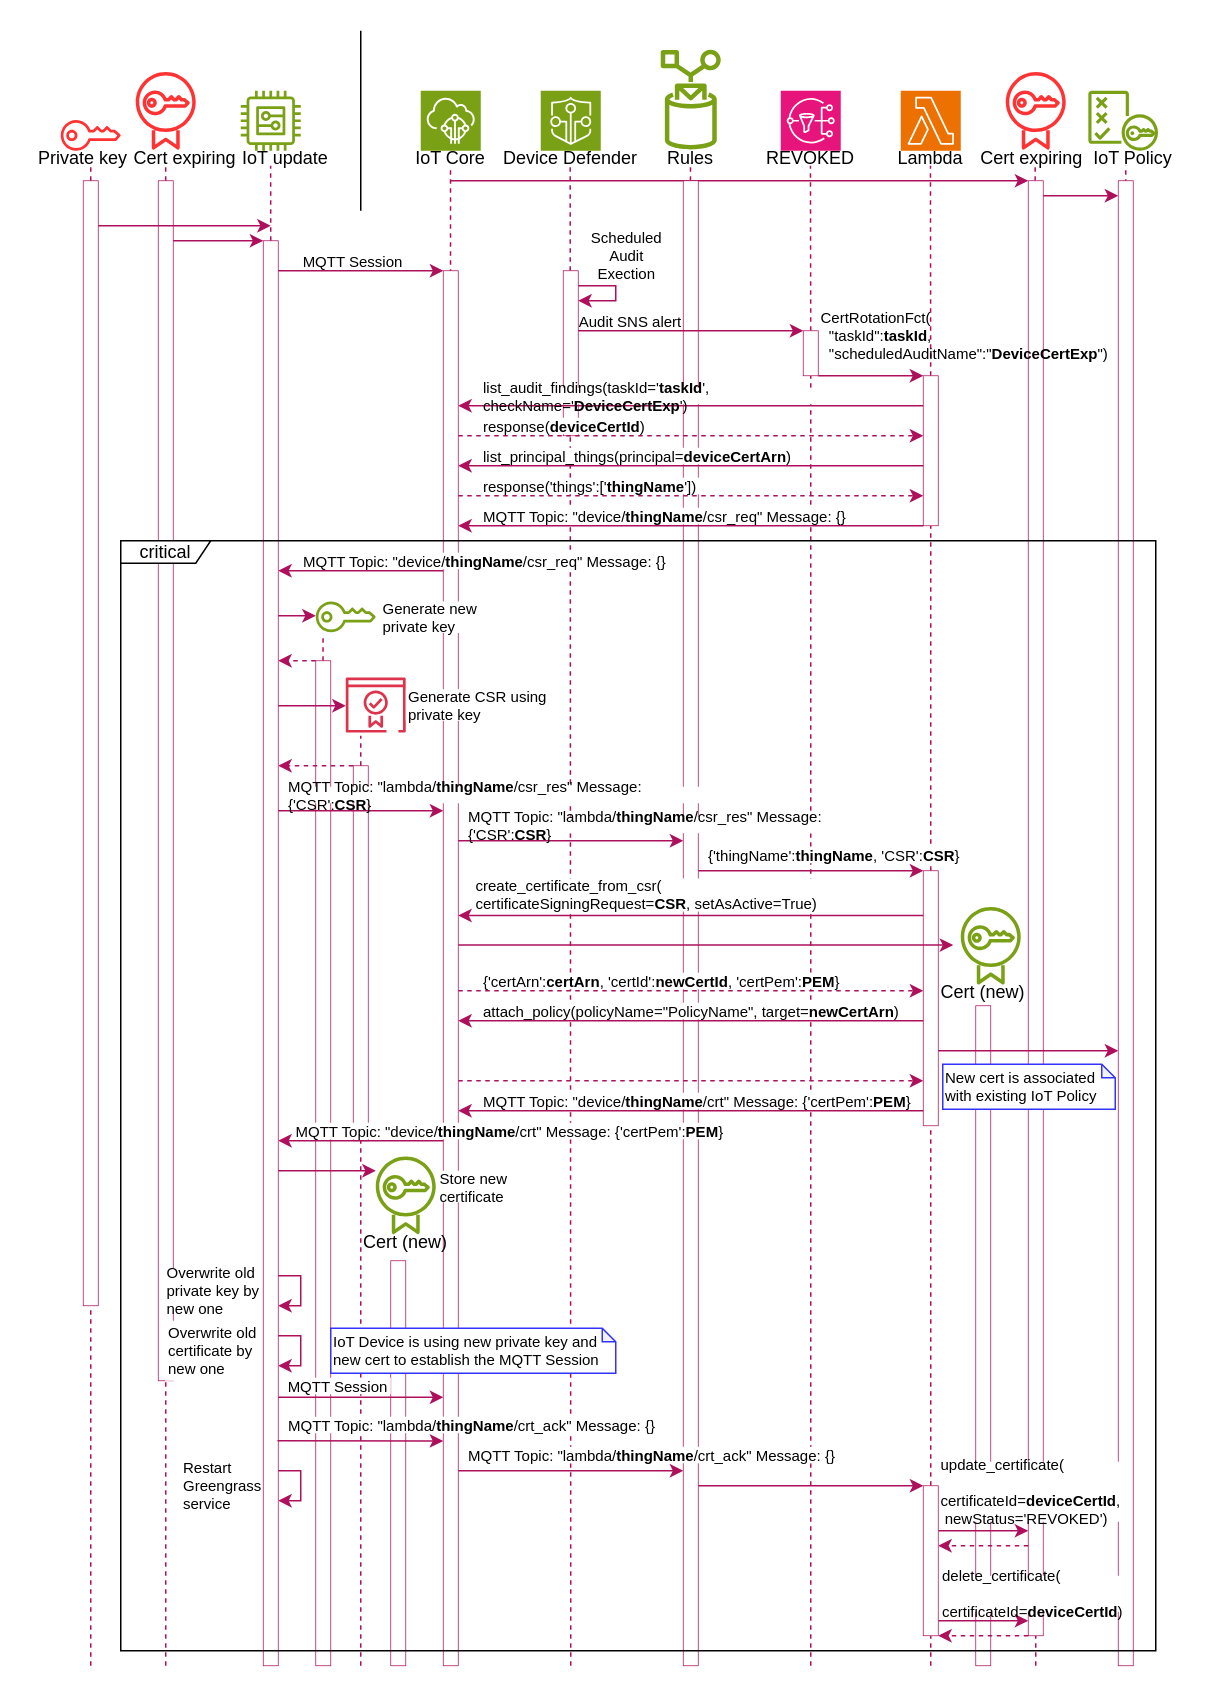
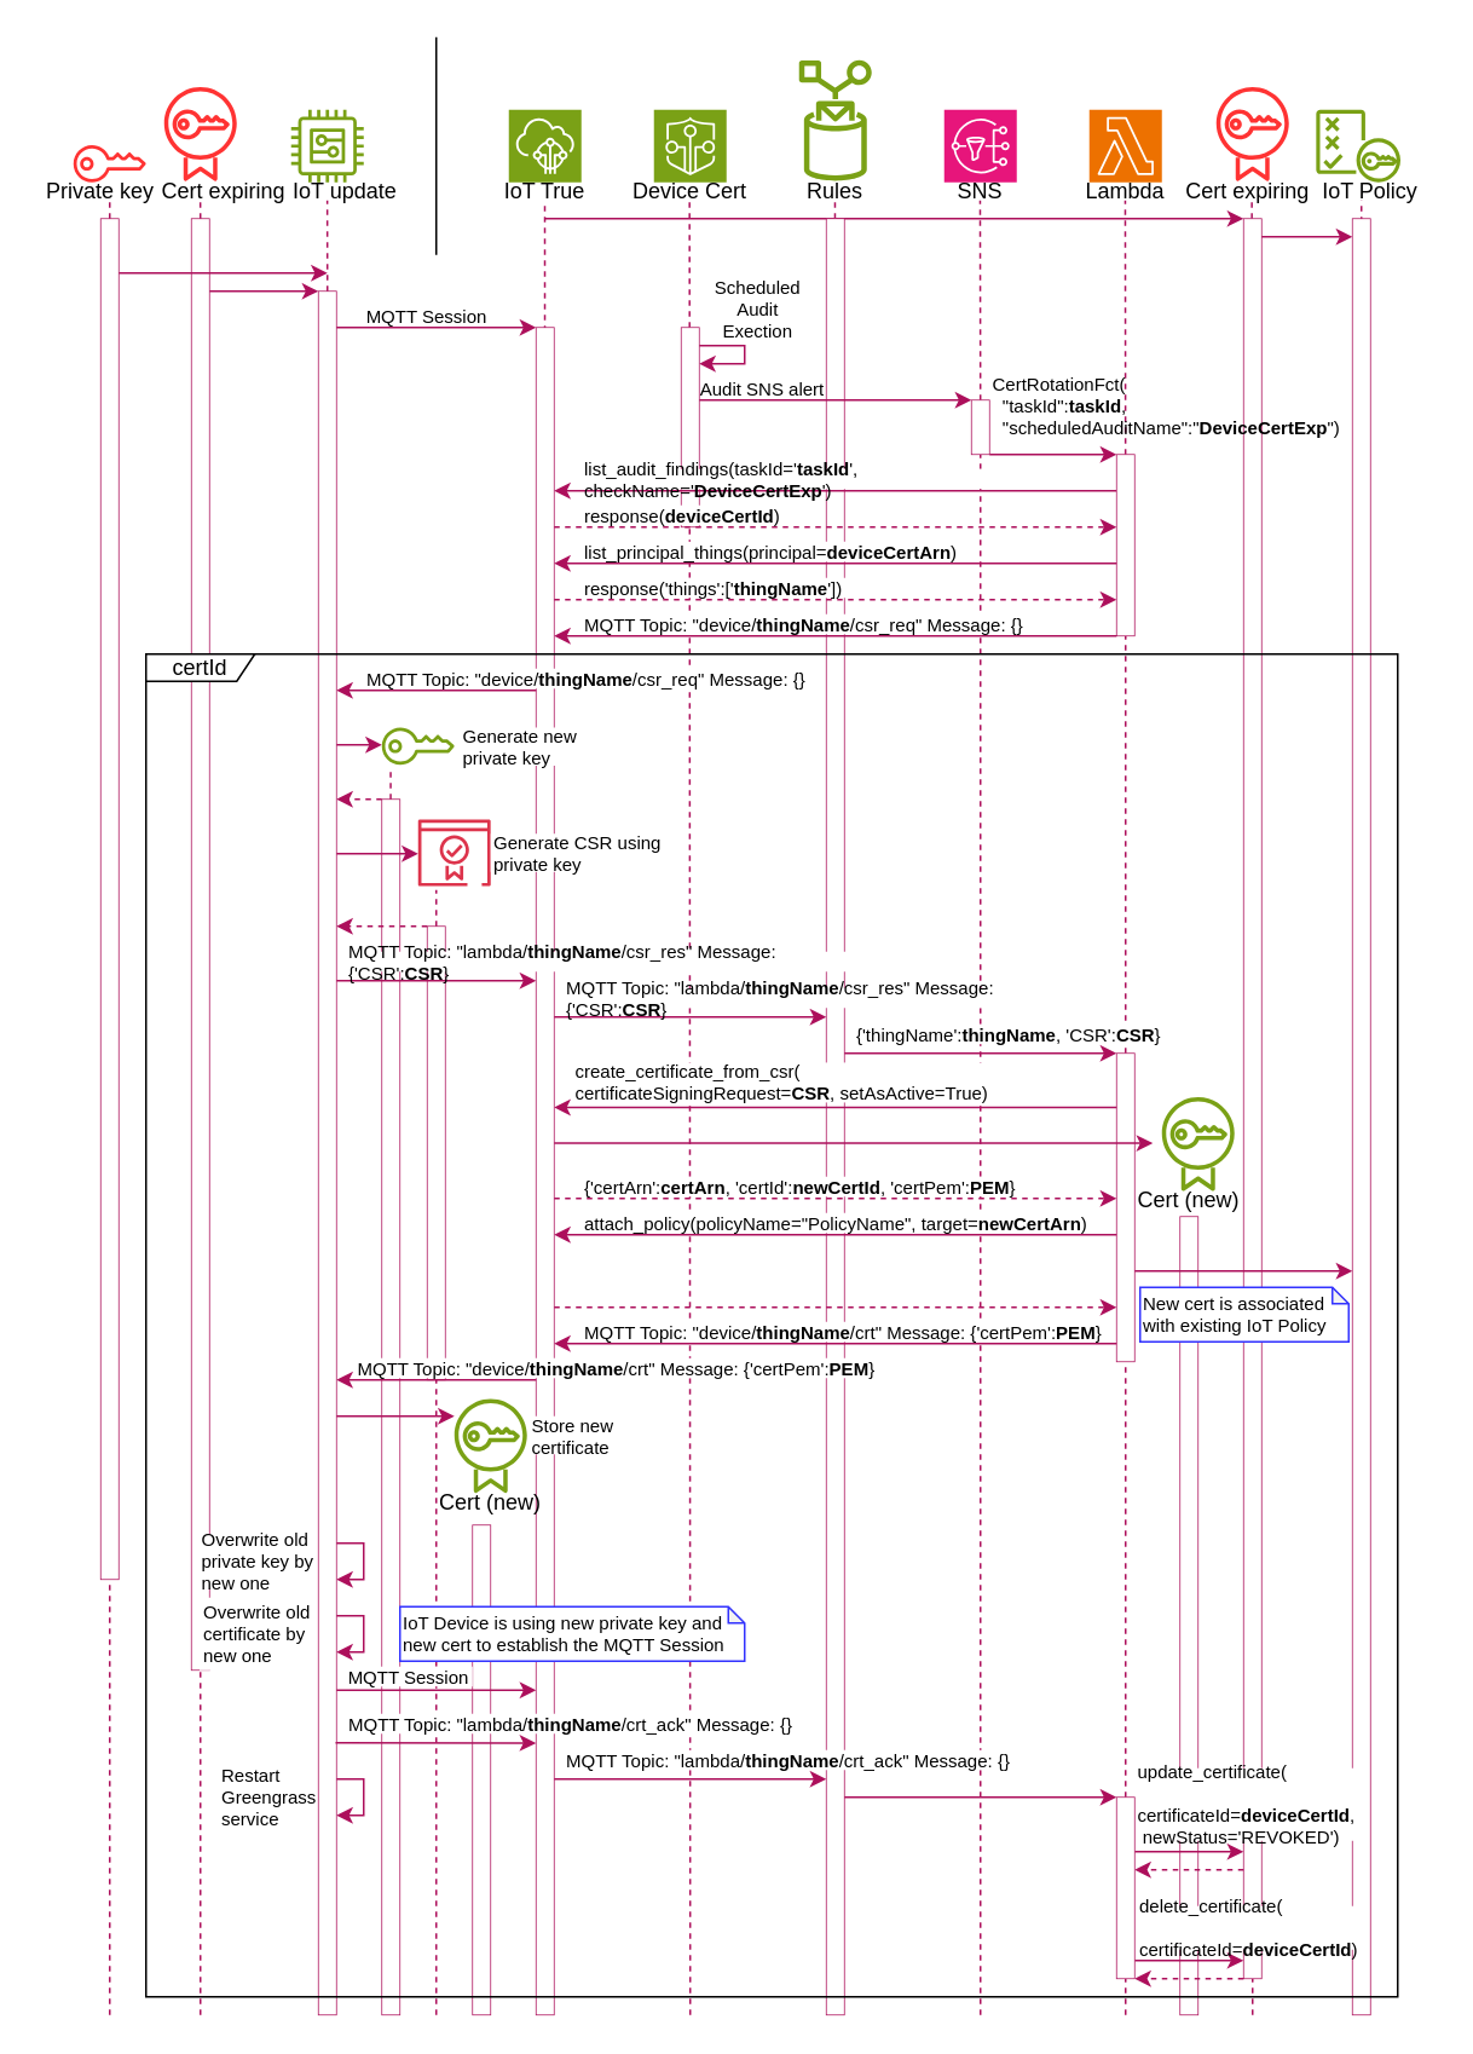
- <mxCell id="33" value="IoT Core" style="text;html=1;strokeColor=none;fillColor=none;align=center;verticalAlign=middle;whiteSpace=wrap;rounded=0;" vertex="1" parent="1"><mxGeometry x="270" y="100" width="60" height="10" as="geometry" /></mxCell>
+ <mxCell id="33" value="IoT True" style="text;html=1;strokeColor=none;fillColor=none;align=center;verticalAlign=middle;whiteSpace=wrap;rounded=0;" vertex="1" parent="1"><mxGeometry x="270" y="100" width="60" height="10" as="geometry" /></mxCell>
- <mxCell id="34" value="Device Defender" style="text;html=1;strokeColor=none;fillColor=none;align=center;verticalAlign=middle;whiteSpace=wrap;rounded=0;" vertex="1" parent="1"><mxGeometry x="330" y="99.83" width="100" height="10" as="geometry" /></mxCell>
+ <mxCell id="34" value="Device Cert" style="text;html=1;strokeColor=none;fillColor=none;align=center;verticalAlign=middle;whiteSpace=wrap;rounded=0;" vertex="1" parent="1"><mxGeometry x="330" y="99.83" width="100" height="10" as="geometry" /></mxCell>
- <mxCell id="36" value="REVOKED" style="text;html=1;strokeColor=none;fillColor=none;align=center;verticalAlign=middle;whiteSpace=wrap;rounded=0;" vertex="1" parent="1"><mxGeometry x="510" y="99.83" width="60" height="10" as="geometry" /></mxCell>
+ <mxCell id="36" value="SNS" style="text;html=1;strokeColor=none;fillColor=none;align=center;verticalAlign=middle;whiteSpace=wrap;rounded=0;" vertex="1" parent="1"><mxGeometry x="510" y="99.83" width="60" height="10" as="geometry" /></mxCell>
- <mxCell id="137" value="critical" style="shape=umlFrame;whiteSpace=wrap;html=1;pointerEvents=0;width=60;height=15;" vertex="1" parent="1"><mxGeometry x="80" y="360" width="690" height="740" as="geometry" /></mxCell>
+ <mxCell id="137" value="certId" style="shape=umlFrame;whiteSpace=wrap;html=1;pointerEvents=0;width=60;height=15;" vertex="1" parent="1"><mxGeometry x="80" y="360" width="690" height="740" as="geometry" /></mxCell>
